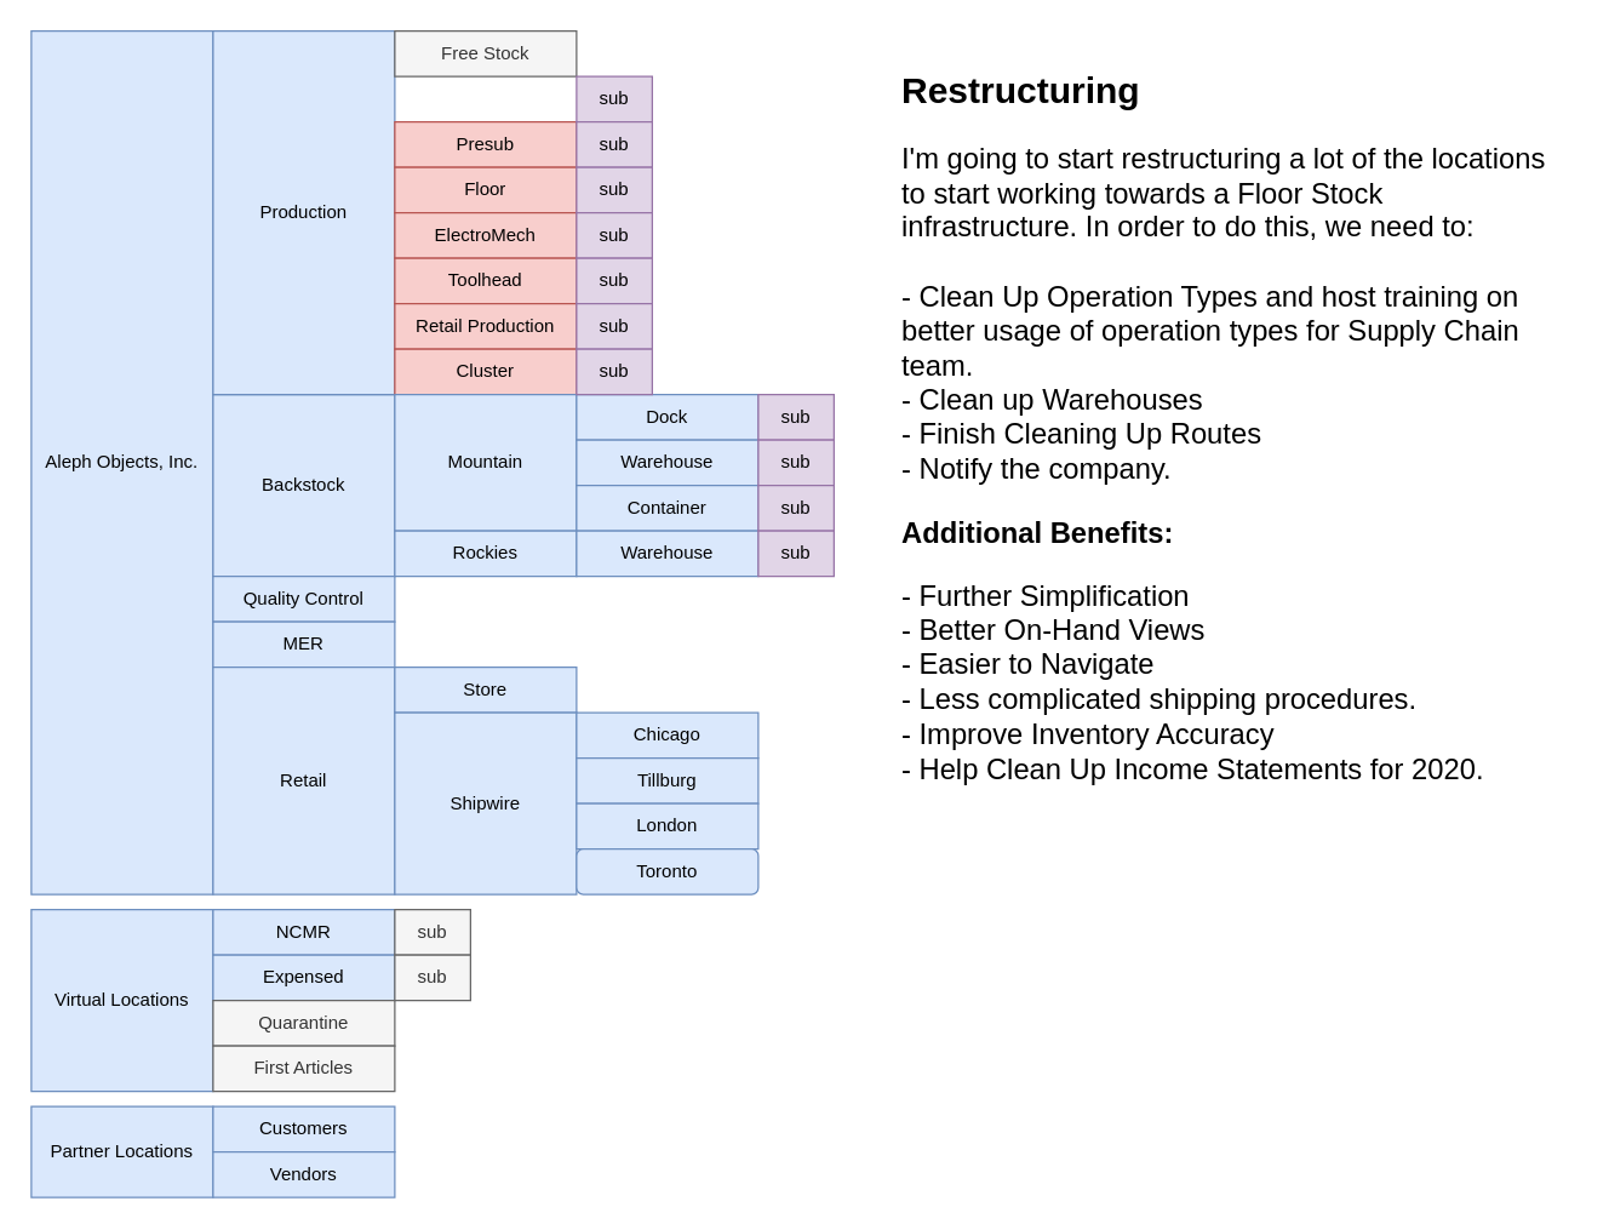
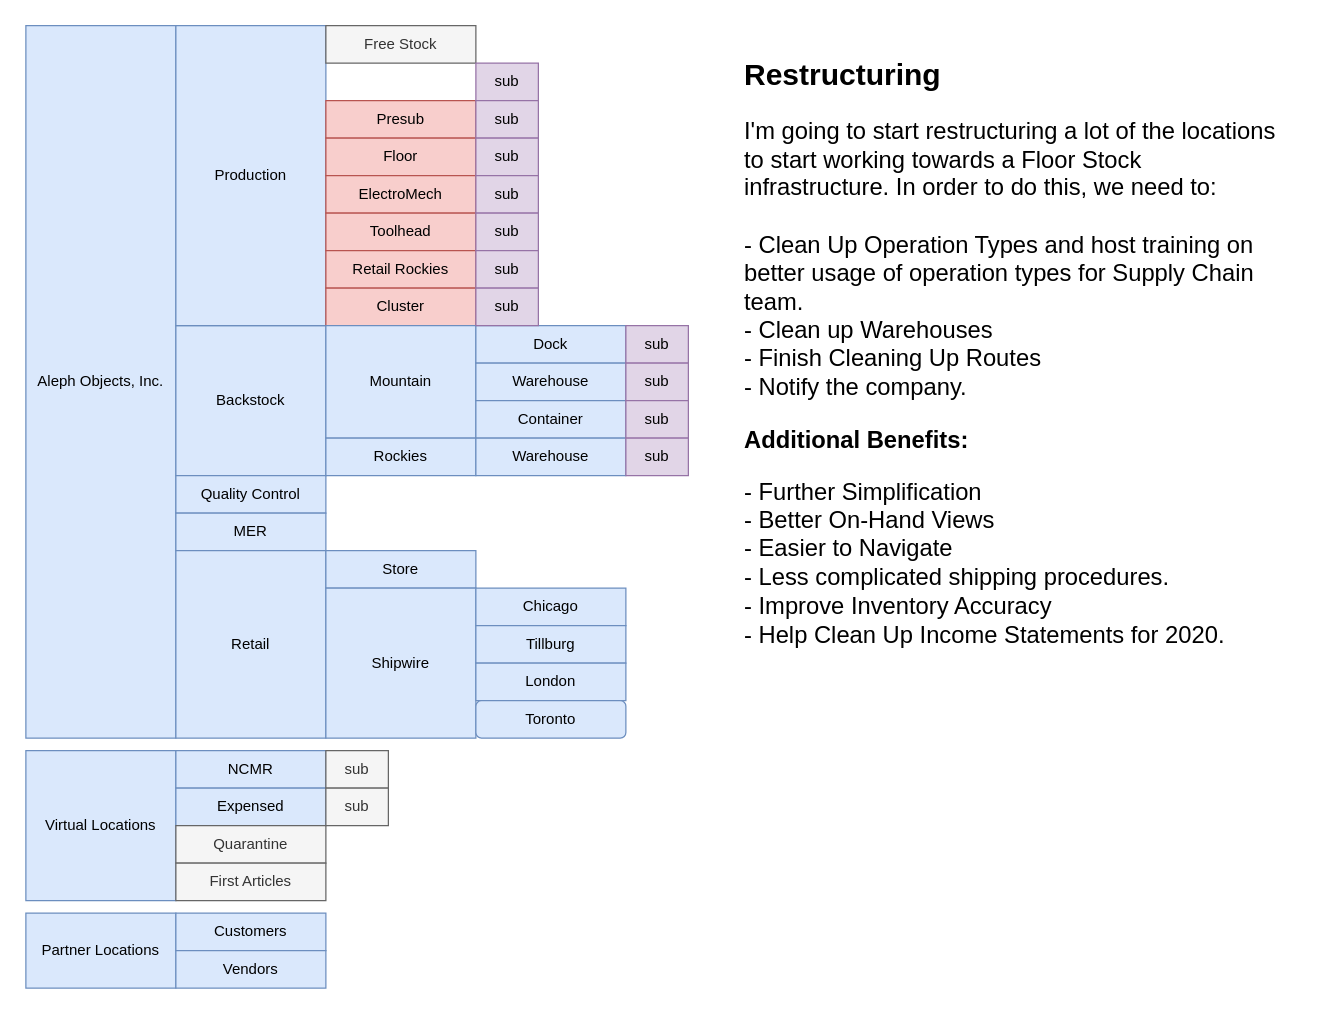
- <mxCell id="11" value="Retail Production" style="rounded=0;whiteSpace=wrap;html=1;fillColor=#f8cecc;strokeColor=#b85450;" parent="1" vertex="1"><mxGeometry x="260" y="200" width="120" height="30" as="geometry" /></mxCell>
+ <mxCell id="11" value="Retail Rockies" style="rounded=0;whiteSpace=wrap;html=1;fillColor=#f8cecc;strokeColor=#b85450;" parent="1" vertex="1"><mxGeometry x="260" y="200" width="120" height="30" as="geometry" /></mxCell>
